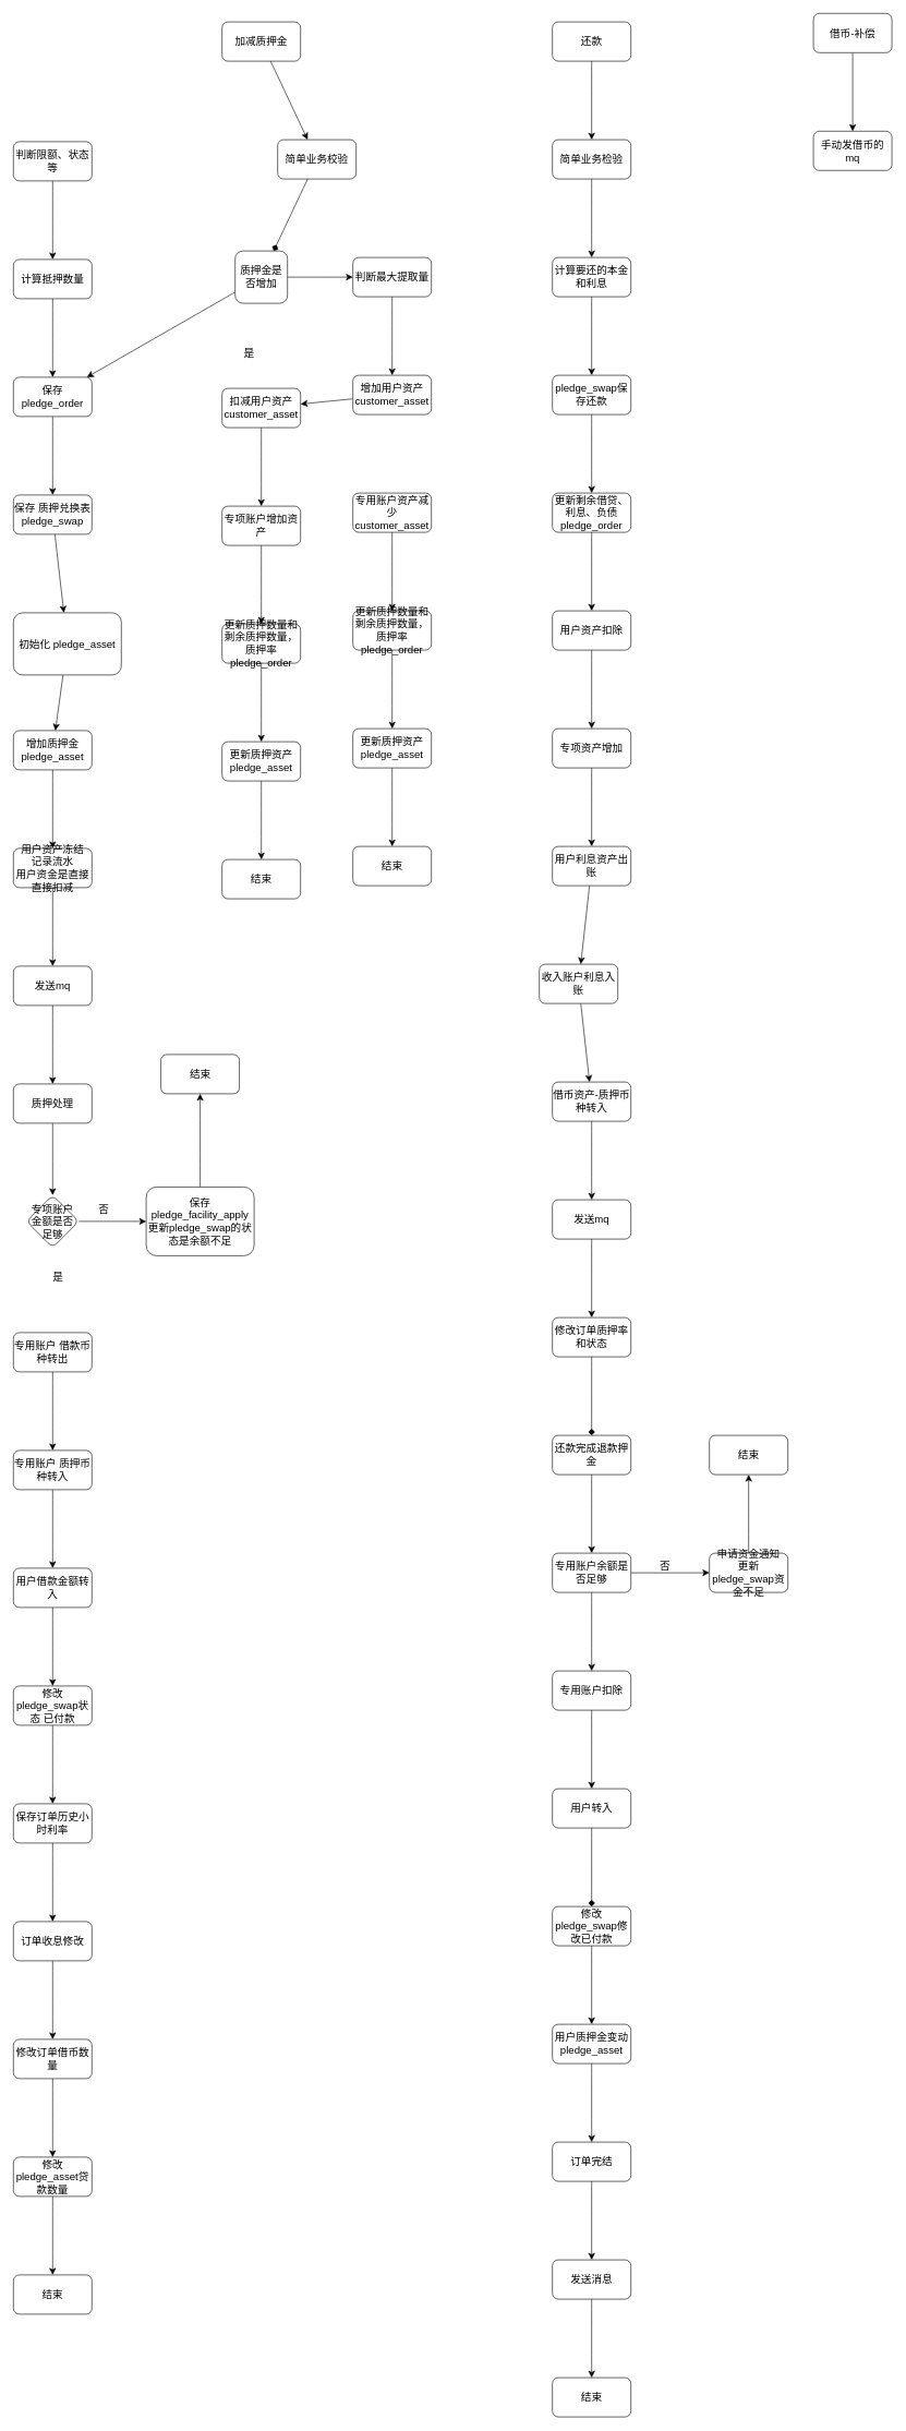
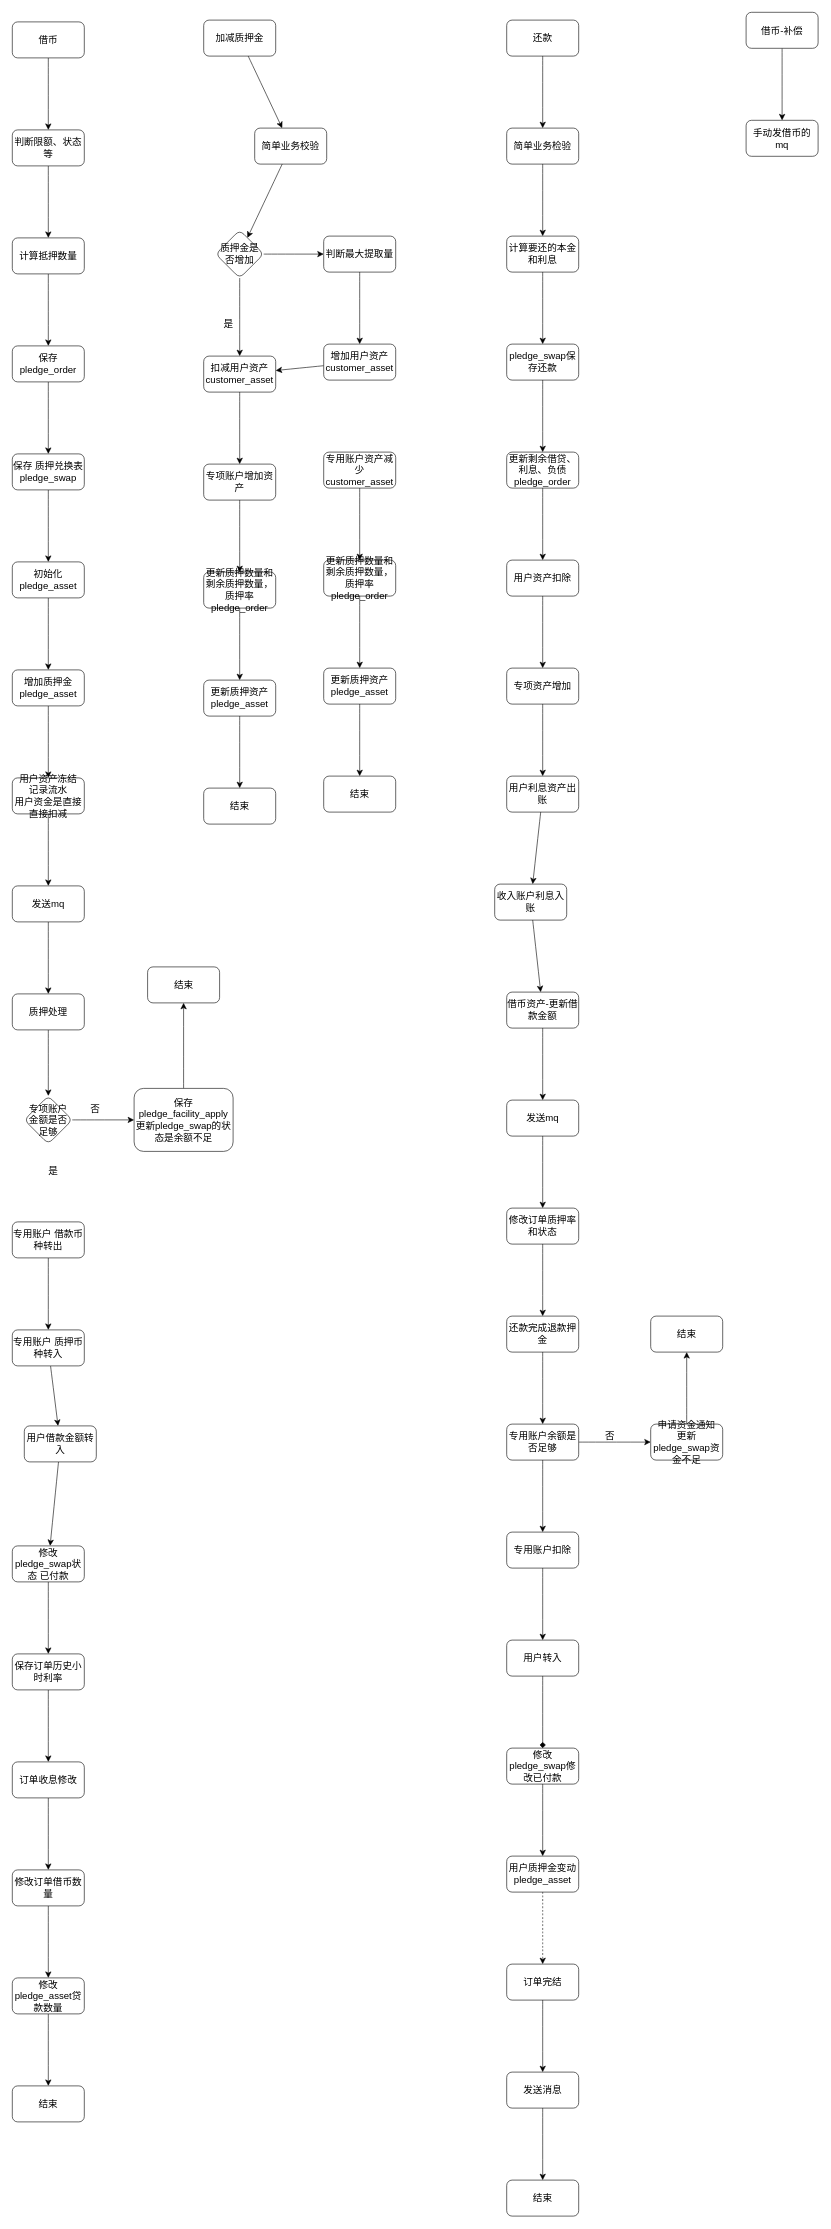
+ <mxCell id="3" value="借币" style="rounded=1;whiteSpace=wrap;html=1;fontSize=16;" vertex="1" parent="1"><mxGeometry x="20" y="36" width="120" height="60" as="geometry" /></mxCell>
+ <mxCell id="2" value="" style="edgeStyle=none;curved=1;rounded=0;orthogonalLoop=1;jettySize=auto;html=1;fontSize=12;startSize=8;endSize=8;" edge="1" parent="1" source="3" target="5"><mxGeometry relative="1" as="geometry" /></mxCell>
- <mxCell id="48" value="" style="edgeStyle=none;curved=1;rounded=0;orthogonalLoop=1;jettySize=auto;html=1;fontSize=12;startSize=8;endSize=8;endArrow=diamond;" edge="1" parent="1" source="49" target="52"><mxGeometry relative="1" as="geometry" /></mxCell>
+ <mxCell id="48" value="" style="edgeStyle=none;curved=1;rounded=0;orthogonalLoop=1;jettySize=auto;html=1;fontSize=12;startSize=8;endSize=8;" edge="1" parent="1" source="49" target="52"><mxGeometry relative="1" as="geometry" /></mxCell>
- <mxCell id="52" value="质押金是否增加" style="whiteSpace=wrap;html=1;fontSize=16;rounded=1;" vertex="1" parent="1"><mxGeometry x="359" y="383" width="80" height="80" as="geometry" /></mxCell>
+ <mxCell id="52" value="质押金是否增加" style="rhombus;whiteSpace=wrap;html=1;fontSize=16;rounded=1;" vertex="1" parent="1"><mxGeometry x="359" y="383" width="80" height="80" as="geometry" /></mxCell>
- <mxCell id="51" value="" style="edgeStyle=none;curved=1;rounded=0;orthogonalLoop=1;jettySize=auto;html=1;fontSize=12;startSize=8;endSize=8;" edge="1" parent="1" source="52" target="9"><mxGeometry relative="1" as="geometry" /></mxCell>
+ <mxCell id="51" value="" style="edgeStyle=none;curved=1;rounded=0;orthogonalLoop=1;jettySize=auto;html=1;fontSize=12;startSize=8;endSize=8;" edge="1" parent="1" source="52" target="56"><mxGeometry relative="1" as="geometry" /></mxCell>
- <mxCell id="13" value="初始化 pledge_asset" style="whiteSpace=wrap;html=1;fontSize=16;rounded=1;" vertex="1" parent="1"><mxGeometry x="20" y="936" width="165" height="95" as="geometry" /></mxCell>
+ <mxCell id="13" value="初始化 pledge_asset" style="whiteSpace=wrap;html=1;fontSize=16;rounded=1;" vertex="1" parent="1"><mxGeometry x="20" y="936" width="120" height="60" as="geometry" /></mxCell>
- <mxCell id="93" value="借币资产-质押币种转入" style="whiteSpace=wrap;html=1;fontSize=16;rounded=1;" vertex="1" parent="1"><mxGeometry x="844" y="1653" width="120" height="60" as="geometry" /></mxCell>
+ <mxCell id="93" value="借币资产-更新借款金额" style="whiteSpace=wrap;html=1;fontSize=16;rounded=1;" vertex="1" parent="1"><mxGeometry x="844" y="1653" width="120" height="60" as="geometry" /></mxCell>
- <mxCell id="96" value="" style="edgeStyle=none;curved=1;rounded=0;orthogonalLoop=1;jettySize=auto;html=1;fontSize=12;startSize=8;endSize=8;endArrow=diamond;" edge="1" parent="1" source="97" target="99"><mxGeometry relative="1" as="geometry" /></mxCell>
+ <mxCell id="96" value="" style="edgeStyle=none;curved=1;rounded=0;orthogonalLoop=1;jettySize=auto;html=1;fontSize=12;startSize=8;endSize=8;" edge="1" parent="1" source="97" target="99"><mxGeometry relative="1" as="geometry" /></mxCell>
- <mxCell id="34" value="用户借款金额转入" style="whiteSpace=wrap;html=1;fontSize=16;rounded=1;" vertex="1" parent="1"><mxGeometry x="20" y="2396" width="120" height="60" as="geometry" /></mxCell>
+ <mxCell id="34" value="用户借款金额转入" style="whiteSpace=wrap;html=1;fontSize=16;rounded=1;" vertex="1" parent="1"><mxGeometry x="40" y="2376" width="120" height="60" as="geometry" /></mxCell>
- <mxCell id="113" value="" style="edgeStyle=none;curved=1;rounded=0;orthogonalLoop=1;jettySize=auto;html=1;fontSize=12;startSize=8;endSize=8;" edge="1" parent="1" source="114" target="116"><mxGeometry relative="1" as="geometry" /></mxCell>
+ <mxCell id="113" value="" style="edgeStyle=none;curved=1;rounded=0;orthogonalLoop=1;jettySize=auto;html=1;fontSize=12;startSize=8;endSize=8;dashed=1;" edge="1" parent="1" source="114" target="116"><mxGeometry relative="1" as="geometry" /></mxCell>
